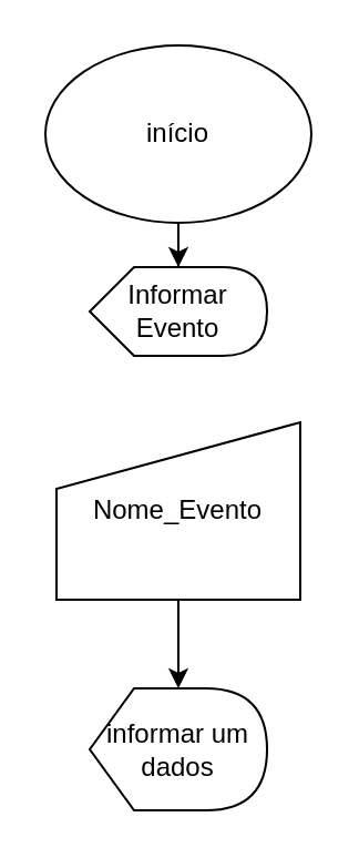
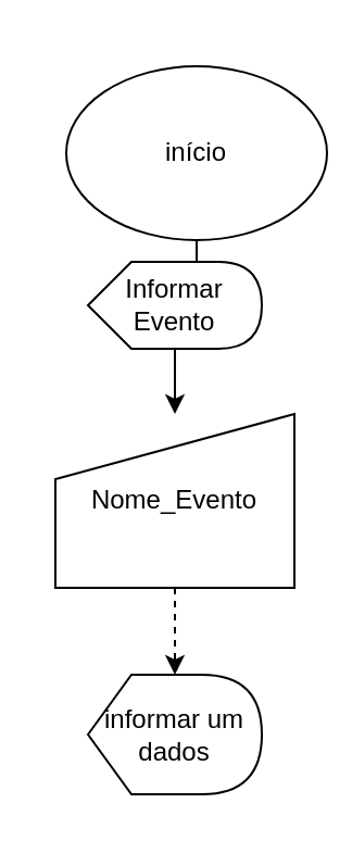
- <mxCell id="3" value="início" style="ellipse;whiteSpace=wrap;html=1;" vertex="1" parent="1"><mxGeometry x="20" y="20" width="120" height="80" as="geometry" /></mxCell>
+ <mxCell id="3" value="início" style="ellipse;whiteSpace=wrap;html=1;" vertex="1" parent="1"><mxGeometry x="30" y="30" width="120" height="80" as="geometry" /></mxCell>
+ <mxCell id="4" value="" style="edgeStyle=orthogonalEdgeStyle;rounded=0;orthogonalLoop=1;jettySize=auto;html=1;" edge="1" parent="1" source="5" target="7"><mxGeometry relative="1" as="geometry" /></mxCell>
- <mxCell id="6" value="" style="edgeStyle=orthogonalEdgeStyle;rounded=0;orthogonalLoop=1;jettySize=auto;html=1;" edge="1" parent="1" source="7" target="8"><mxGeometry relative="1" as="geometry" /></mxCell>
+ <mxCell id="6" value="" style="edgeStyle=orthogonalEdgeStyle;rounded=0;orthogonalLoop=1;jettySize=auto;html=1;dashed=1;" edge="1" parent="1" source="7" target="8"><mxGeometry relative="1" as="geometry" /></mxCell>
